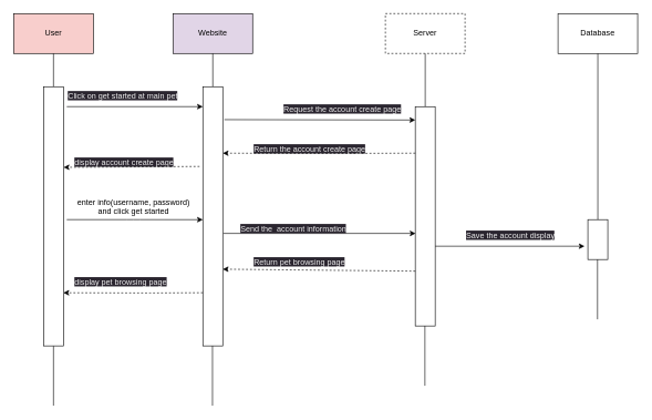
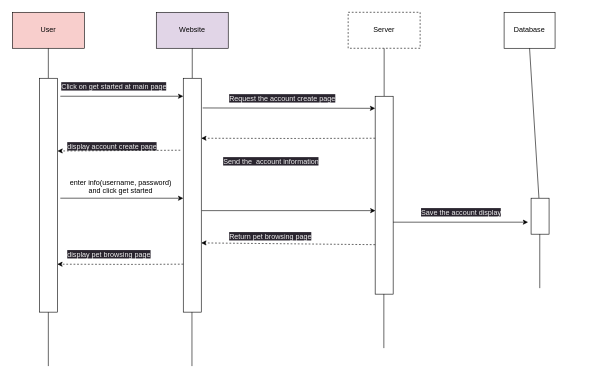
- <mxCell id="4" value="Database" style="whiteSpace=wrap;html=1;" parent="1" vertex="1"><mxGeometry x="840" y="20" width="120" height="60" as="geometry" /></mxCell>
+ <mxCell id="4" value="Database" style="whiteSpace=wrap;html=1;" parent="1" vertex="1"><mxGeometry x="840" y="20" width="85" height="60" as="geometry" /></mxCell>
- <mxCell id="15" value="&lt;span style=&quot;color: rgb(240, 240, 240); font-family: Helvetica; font-size: 12px; font-style: normal; font-variant-ligatures: normal; font-variant-caps: normal; font-weight: 400; letter-spacing: normal; orphans: 2; text-align: center; text-indent: 0px; text-transform: none; widows: 2; word-spacing: 0px; -webkit-text-stroke-width: 0px; background-color: rgb(42, 37, 47); text-decoration-thickness: initial; text-decoration-style: initial; text-decoration-color: initial; float: none; display: inline !important;&quot;&gt;Click on get started at main pet&lt;/span&gt;" style="text;whiteSpace=wrap;html=1;" parent="1" vertex="1"><mxGeometry x="100" y="130" width="180" height="20" as="geometry" /></mxCell>
+ <mxCell id="15" value="&lt;span style=&quot;color: rgb(240, 240, 240); font-family: Helvetica; font-size: 12px; font-style: normal; font-variant-ligatures: normal; font-variant-caps: normal; font-weight: 400; letter-spacing: normal; orphans: 2; text-align: center; text-indent: 0px; text-transform: none; widows: 2; word-spacing: 0px; -webkit-text-stroke-width: 0px; background-color: rgb(42, 37, 47); text-decoration-thickness: initial; text-decoration-style: initial; text-decoration-color: initial; float: none; display: inline !important;&quot;&gt;Click on get started at main page&lt;/span&gt;" style="text;whiteSpace=wrap;html=1;" parent="1" vertex="1"><mxGeometry x="100" y="130" width="180" height="20" as="geometry" /></mxCell>
- <mxCell id="16" value="&lt;span style=&quot;color: rgb(240, 240, 240); font-family: Helvetica; font-size: 12px; font-style: normal; font-variant-ligatures: normal; font-variant-caps: normal; font-weight: 400; letter-spacing: normal; orphans: 2; text-align: center; text-indent: 0px; text-transform: none; widows: 2; word-spacing: 0px; -webkit-text-stroke-width: 0px; background-color: rgb(42, 37, 47); text-decoration-thickness: initial; text-decoration-style: initial; text-decoration-color: initial; float: none; display: inline !important;&quot;&gt;Request the account create page&lt;br&gt;&lt;/span&gt;" style="text;whiteSpace=wrap;html=1;" parent="1" vertex="1"><mxGeometry x="425" y="150" width="180" height="30" as="geometry" /></mxCell>
+ <mxCell id="16" value="&lt;span style=&quot;color: rgb(240, 240, 240); font-family: Helvetica; font-size: 12px; font-style: normal; font-variant-ligatures: normal; font-variant-caps: normal; font-weight: 400; letter-spacing: normal; orphans: 2; text-align: center; text-indent: 0px; text-transform: none; widows: 2; word-spacing: 0px; -webkit-text-stroke-width: 0px; background-color: rgb(42, 37, 47); text-decoration-thickness: initial; text-decoration-style: initial; text-decoration-color: initial; float: none; display: inline !important;&quot;&gt;Request the account create page&lt;br&gt;&lt;/span&gt;" style="text;whiteSpace=wrap;html=1;" parent="1" vertex="1"><mxGeometry x="380" y="150" width="180" height="30" as="geometry" /></mxCell>
- <mxCell id="19" value="&lt;span style=&quot;color: rgb(240, 240, 240); font-family: Helvetica; font-size: 12px; font-style: normal; font-variant-ligatures: normal; font-variant-caps: normal; font-weight: 400; letter-spacing: normal; orphans: 2; text-align: center; text-indent: 0px; text-transform: none; widows: 2; word-spacing: 0px; -webkit-text-stroke-width: 0px; background-color: rgb(42, 37, 47); text-decoration-thickness: initial; text-decoration-style: initial; text-decoration-color: initial; float: none; display: inline !important;&quot;&gt;Return the account create page&lt;br&gt;&lt;/span&gt;" style="text;whiteSpace=wrap;html=1;" parent="1" vertex="1"><mxGeometry x="380" y="210" width="180" height="20" as="geometry" /></mxCell>
- <mxCell id="26" value="&lt;span style=&quot;color: rgb(240, 240, 240); font-family: Helvetica; font-size: 12px; font-style: normal; font-variant-ligatures: normal; font-variant-caps: normal; font-weight: 400; letter-spacing: normal; orphans: 2; text-align: center; text-indent: 0px; text-transform: none; widows: 2; word-spacing: 0px; -webkit-text-stroke-width: 0px; background-color: rgb(42, 37, 47); text-decoration-thickness: initial; text-decoration-style: initial; text-decoration-color: initial; float: none; display: inline !important;&quot;&gt;Send the&amp;nbsp; account information&lt;br&gt;&lt;/span&gt;" style="text;whiteSpace=wrap;html=1;" parent="1" vertex="1"><mxGeometry x="360" y="330" width="180" height="20" as="geometry" /></mxCell>
+ <mxCell id="26" value="&lt;span style=&quot;color: rgb(240, 240, 240); font-family: Helvetica; font-size: 12px; font-style: normal; font-variant-ligatures: normal; font-variant-caps: normal; font-weight: 400; letter-spacing: normal; orphans: 2; text-align: center; text-indent: 0px; text-transform: none; widows: 2; word-spacing: 0px; -webkit-text-stroke-width: 0px; background-color: rgb(42, 37, 47); text-decoration-thickness: initial; text-decoration-style: initial; text-decoration-color: initial; float: none; display: inline !important;&quot;&gt;Send the&amp;nbsp; account information&lt;br&gt;&lt;/span&gt;" style="text;whiteSpace=wrap;html=1;" parent="1" vertex="1"><mxGeometry x="370" y="255" width="180" height="20" as="geometry" /></mxCell>
